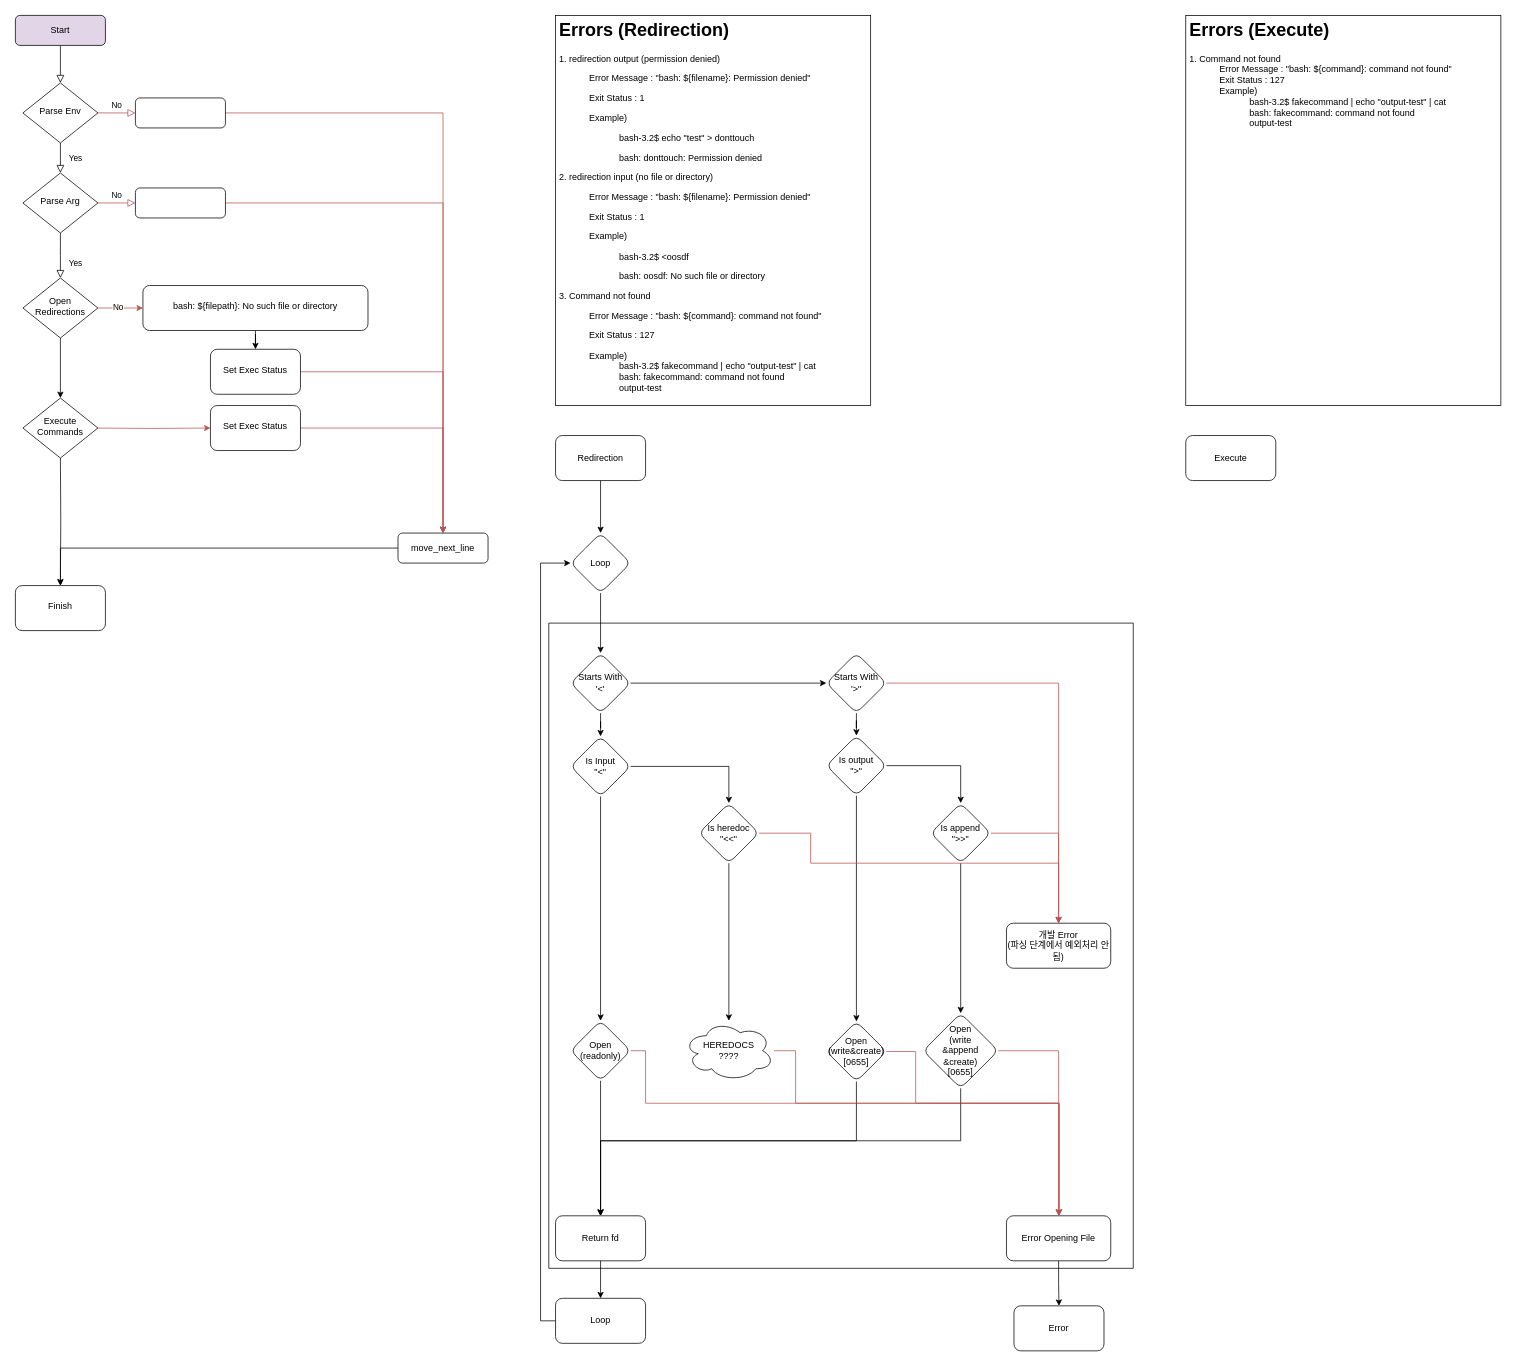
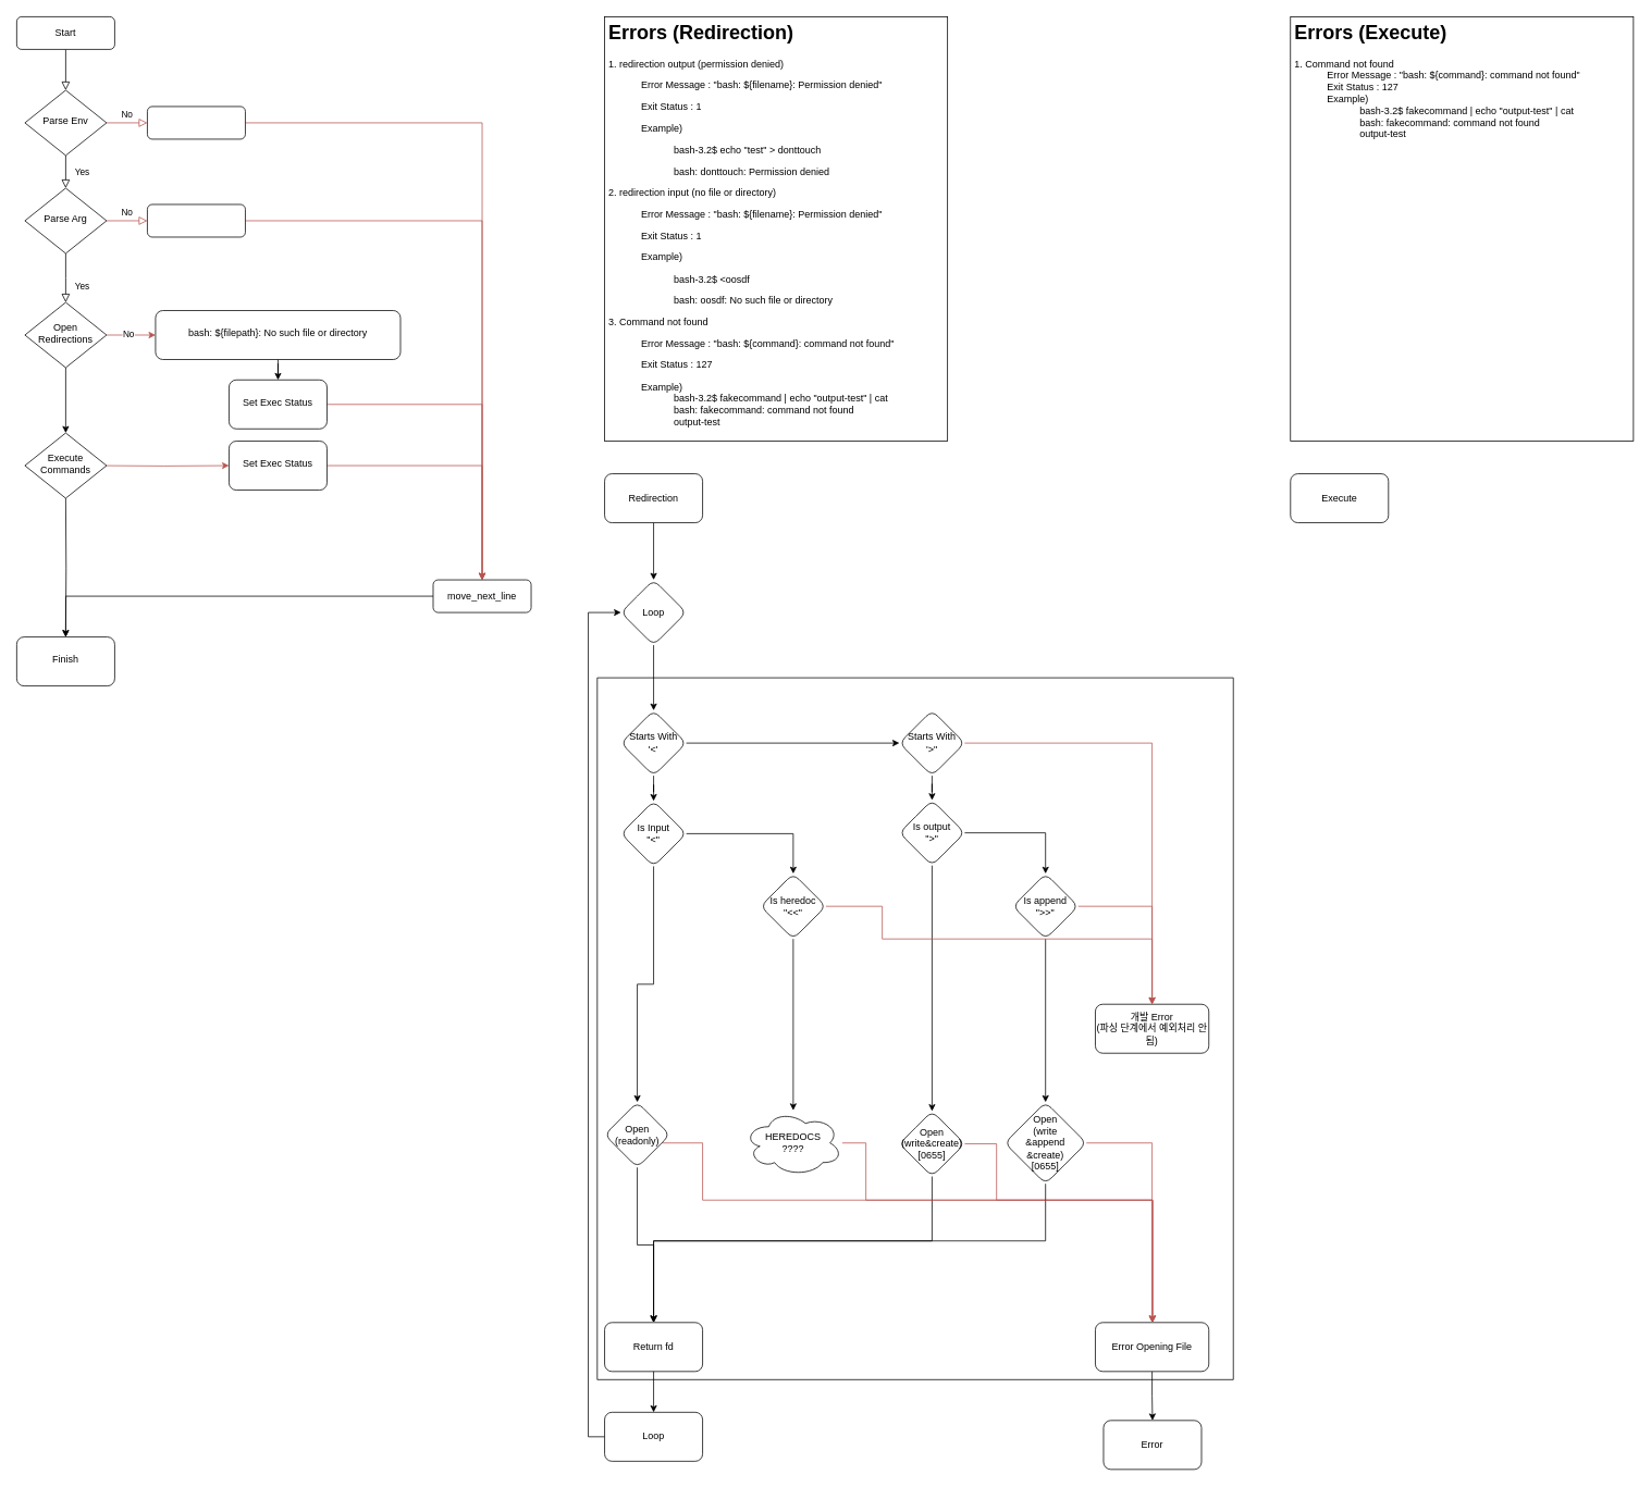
- <mxCell id="3" value="Start" style="rounded=1;whiteSpace=wrap;html=1;fontSize=12;glass=0;strokeWidth=1;shadow=0;fillColor=#e1d5e7;" parent="1" vertex="1"><mxGeometry x="20" y="20" width="120" height="40" as="geometry" /></mxCell>
+ <mxCell id="3" value="Start" style="rounded=1;whiteSpace=wrap;html=1;fontSize=12;glass=0;strokeWidth=1;shadow=0;" parent="1" vertex="1"><mxGeometry x="20" y="20" width="120" height="40" as="geometry" /></mxCell>
- <mxCell id="57" value="Open&lt;br&gt;(readonly)" style="rhombus;whiteSpace=wrap;html=1;rounded=1;shadow=0;glass=0;strokeWidth=1;" vertex="1" parent="1"><mxGeometry x="760" y="1360" width="80" height="80" as="geometry" /></mxCell>
+ <mxCell id="57" value="Open&lt;br&gt;(readonly)" style="rhombus;whiteSpace=wrap;html=1;rounded=1;shadow=0;glass=0;strokeWidth=1;" vertex="1" parent="1"><mxGeometry x="740" y="1350" width="80" height="80" as="geometry" /></mxCell>
